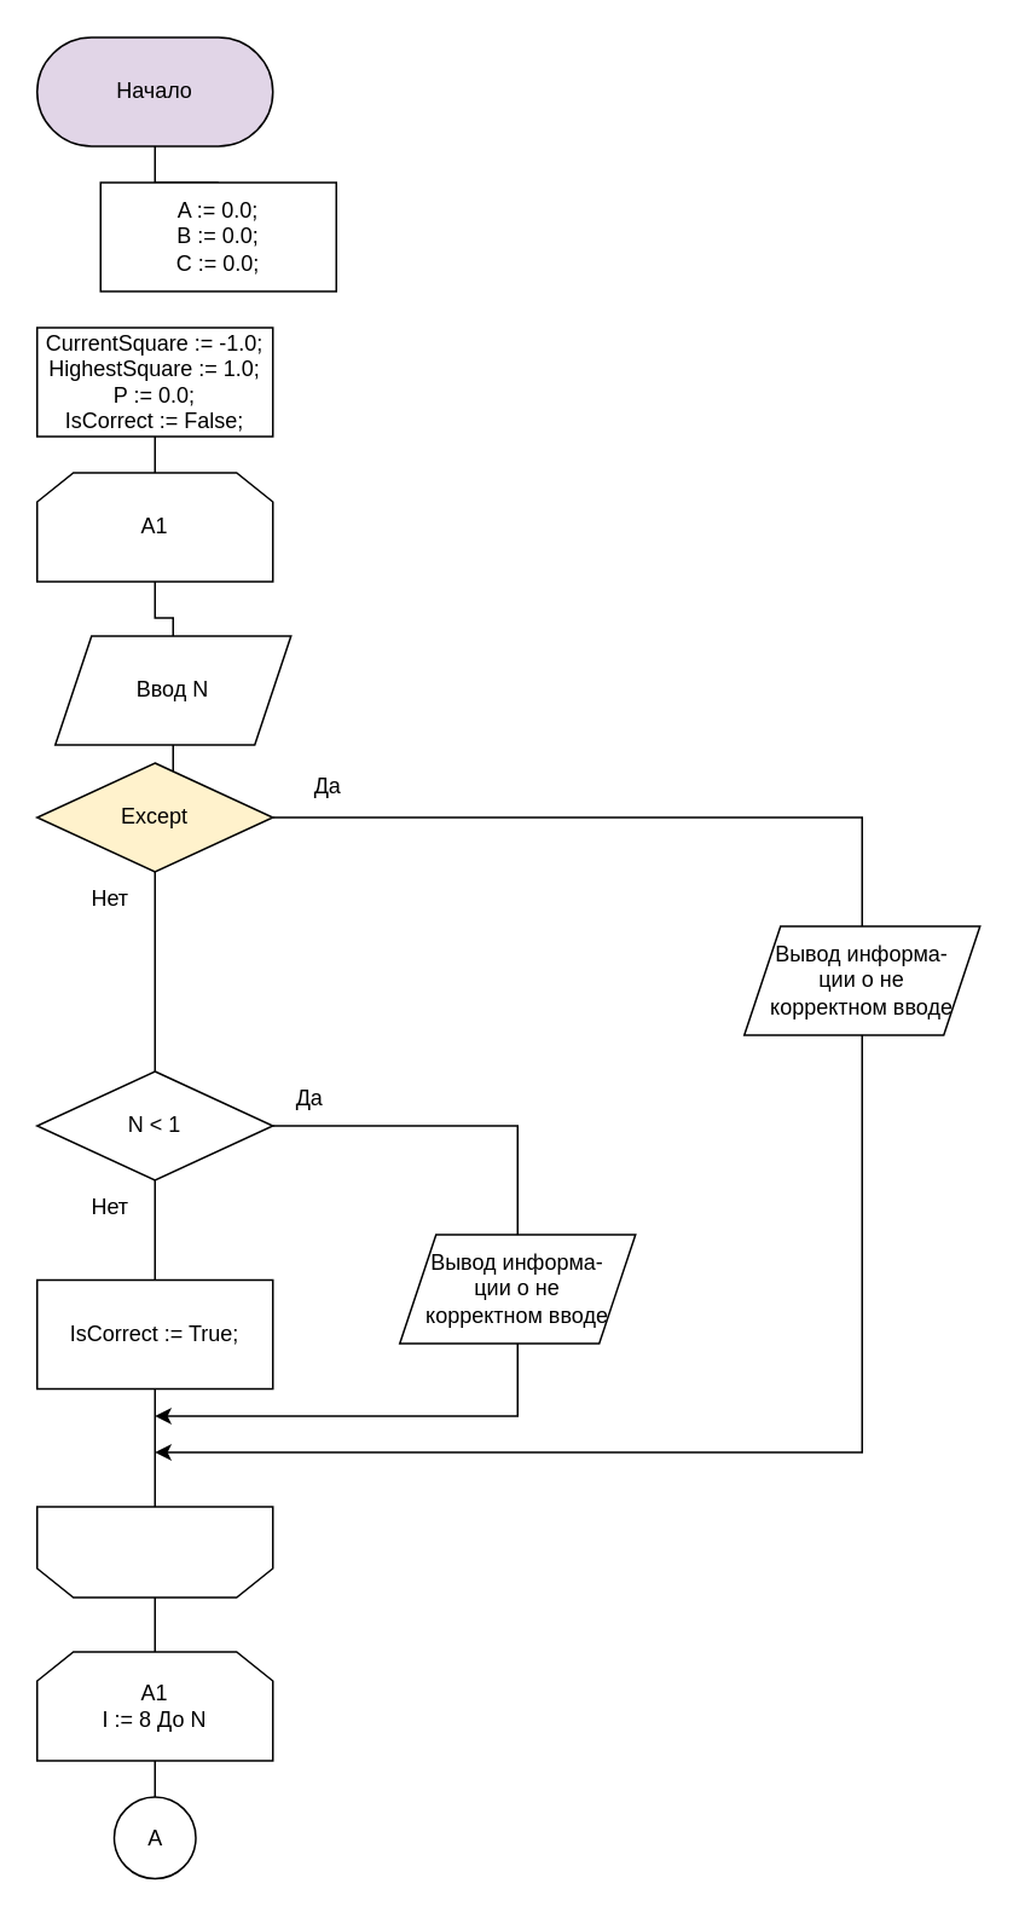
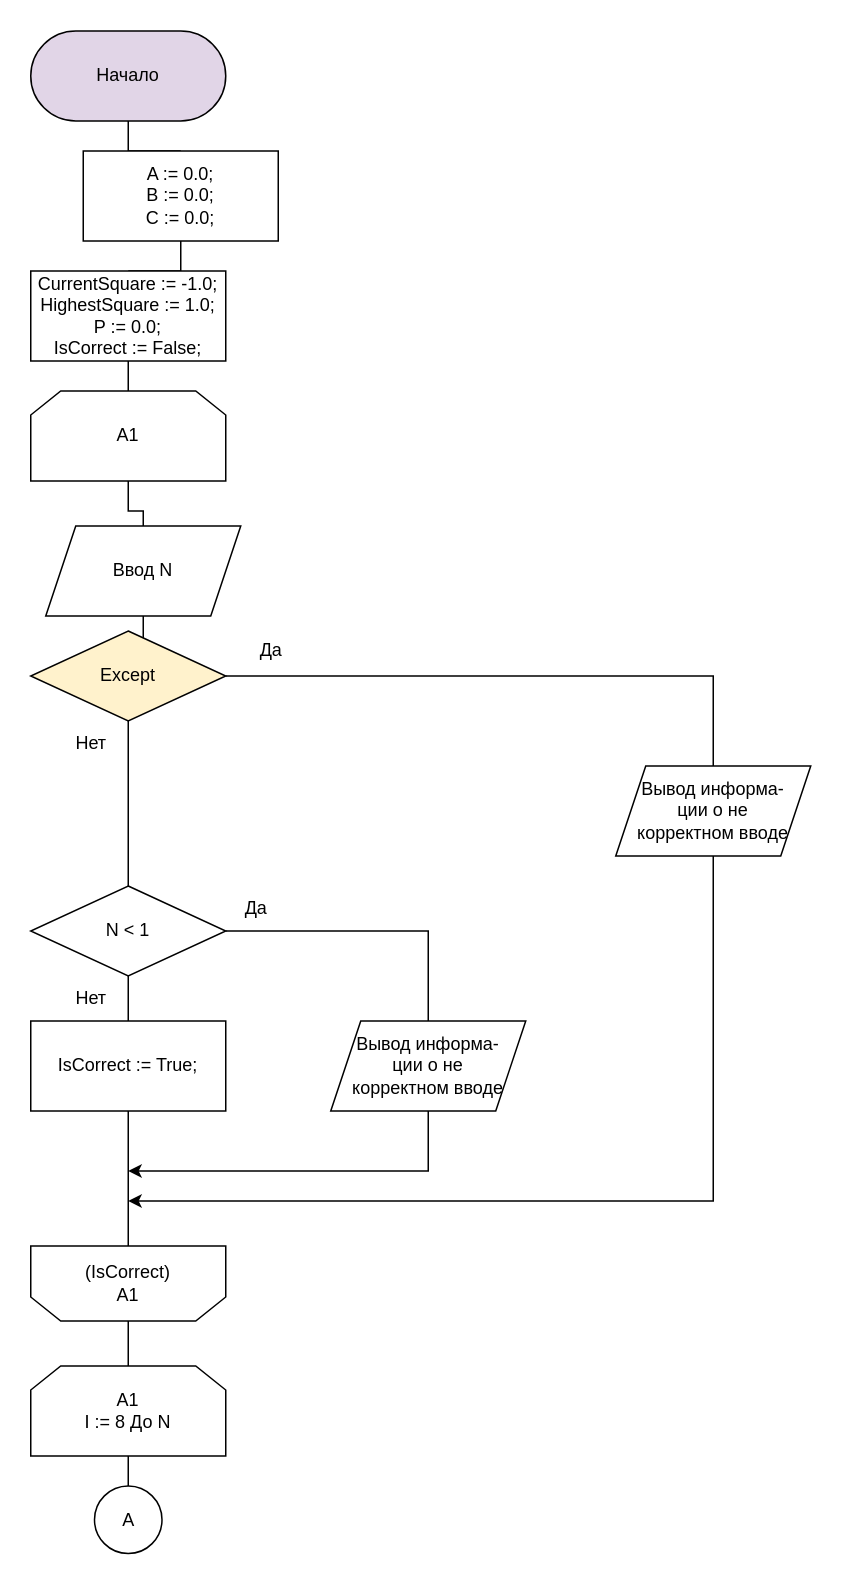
+ <mxCell id="4" style="edgeStyle=orthogonalEdgeStyle;rounded=0;orthogonalLoop=1;jettySize=auto;html=1;entryX=0.5;entryY=0;entryDx=0;entryDy=0;endArrow=none;endFill=0;" parent="1" source="5" target="7" edge="1"><mxGeometry relative="1" as="geometry" /></mxCell>
- <mxCell id="19" value="IsCorrect := True;" style="rounded=0;whiteSpace=wrap;html=1;" parent="1" vertex="1"><mxGeometry x="20" y="705" width="130" height="60" as="geometry" /></mxCell>
+ <mxCell id="19" value="IsCorrect := True;" style="rounded=0;whiteSpace=wrap;html=1;" parent="1" vertex="1"><mxGeometry x="20" y="680" width="130" height="60" as="geometry" /></mxCell>
+ <mxCell id="12" value="(IsCorrect)&lt;br&gt;A1" style="text;html=1;strokeColor=none;fillColor=none;align=center;verticalAlign=middle;whiteSpace=wrap;rounded=0;" parent="1" vertex="1"><mxGeometry x="55" y="840" width="60" height="30" as="geometry" /></mxCell>
